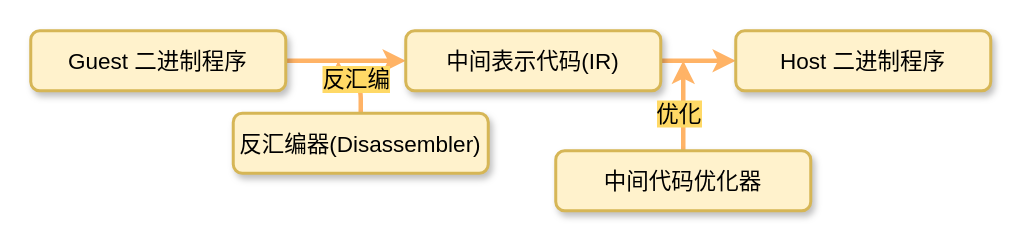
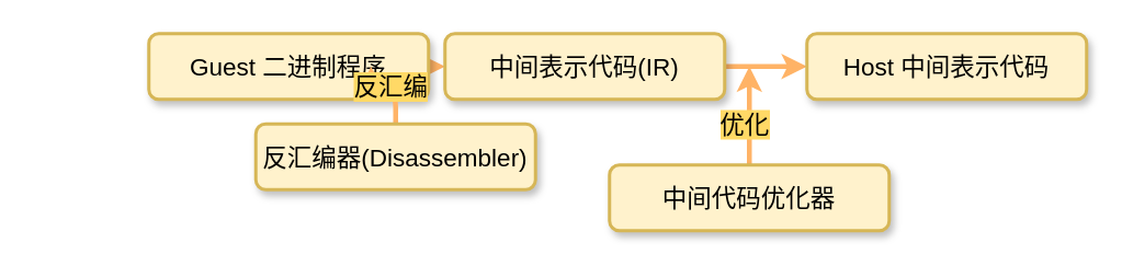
- <mxCell id="3" value="Guest 二进制程序" style="rounded=1;whiteSpace=wrap;html=1;fillColor=#fff2cc;strokeColor=#d6b656;fontSize=15;gradientColor=none;strokeWidth=2;glass=0;sketch=0;shadow=1;" parent="1" vertex="1"><mxGeometry x="20" y="20" width="170" height="40" as="geometry" /></mxCell>
+ <mxCell id="3" value="Guest 二进制程序" style="rounded=1;whiteSpace=wrap;html=1;fillColor=#fff2cc;strokeColor=#d6b656;fontSize=15;gradientColor=none;strokeWidth=2;glass=0;sketch=0;shadow=1;" parent="1" vertex="1"><mxGeometry x="90" y="20" width="170" height="40" as="geometry" /></mxCell>
- <mxCell id="9" value="Host 二进制程序" style="rounded=1;whiteSpace=wrap;html=1;fillColor=#fff2cc;strokeColor=#d6b656;fontSize=15;gradientColor=none;strokeWidth=2;glass=0;sketch=0;shadow=1;" parent="1" vertex="1"><mxGeometry x="490" y="20" width="170" height="40" as="geometry" /></mxCell>
+ <mxCell id="9" value="Host 中间表示代码" style="rounded=1;whiteSpace=wrap;html=1;fillColor=#fff2cc;strokeColor=#d6b656;fontSize=15;gradientColor=none;strokeWidth=2;glass=0;sketch=0;shadow=1;" parent="1" vertex="1"><mxGeometry x="490" y="20" width="170" height="40" as="geometry" /></mxCell>
